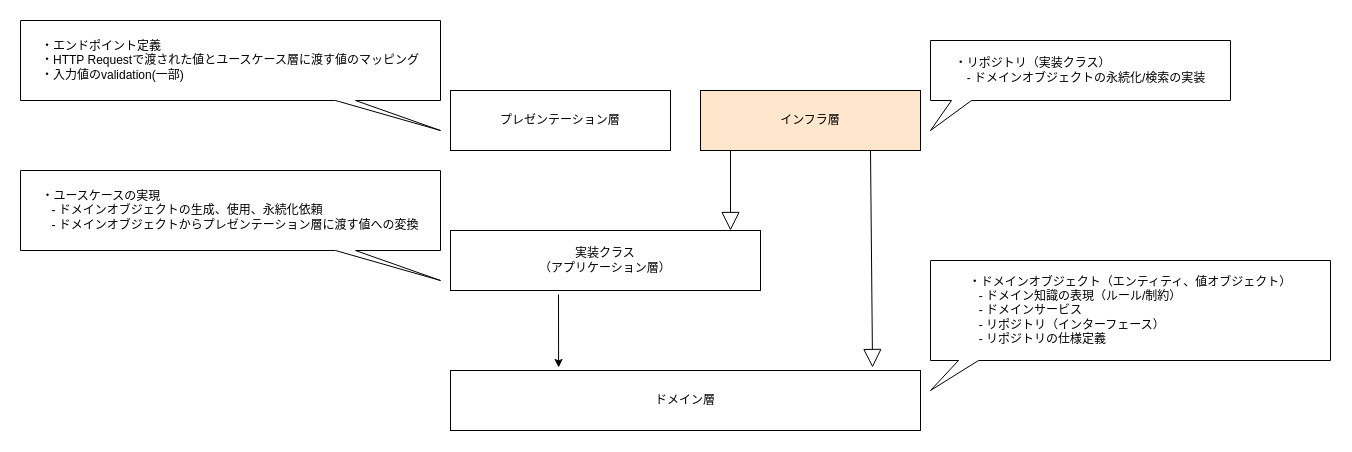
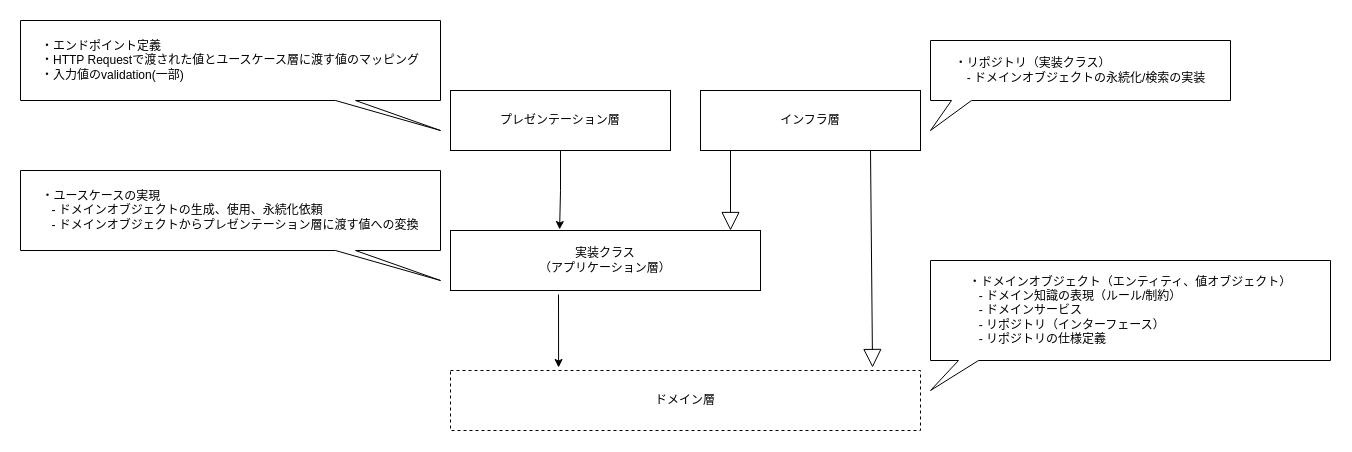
- <mxCell id="4" value="インフラ層" style="rounded=0;whiteSpace=wrap;html=1;fillColor=#ffe6cc;" parent="1" vertex="1"><mxGeometry x="700" y="90" width="220" height="60" as="geometry" /></mxCell>
+ <mxCell id="4" value="インフラ層" style="rounded=0;whiteSpace=wrap;html=1;" parent="1" vertex="1"><mxGeometry x="700" y="90" width="220" height="60" as="geometry" /></mxCell>
+ <mxCell id="2" style="edgeStyle=orthogonalEdgeStyle;rounded=0;orthogonalLoop=1;jettySize=auto;html=1;exitX=0.5;exitY=1;exitDx=0;exitDy=0;entryX=0.352;entryY=-0.017;entryDx=0;entryDy=0;entryPerimeter=0;" parent="1" source="3" target="5" edge="1"><mxGeometry relative="1" as="geometry" /></mxCell>
- <mxCell id="6" value="ドメイン層" style="rounded=0;whiteSpace=wrap;html=1;" parent="1" vertex="1"><mxGeometry x="450" y="370" width="470" height="60" as="geometry" /></mxCell>
+ <mxCell id="6" value="ドメイン層" style="rounded=0;whiteSpace=wrap;html=1;dashed=1;" parent="1" vertex="1"><mxGeometry x="450" y="370" width="470" height="60" as="geometry" /></mxCell>
